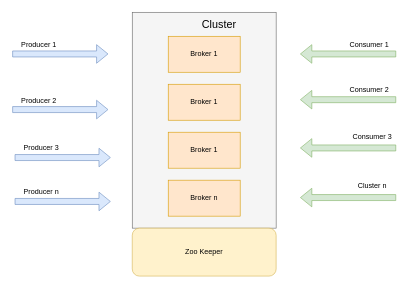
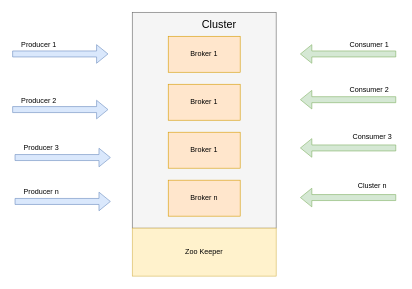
- <mxCell id="19" value="Zoo Keeper" style="whiteSpace=wrap;html=1;fillColor=#fff2cc;strokeColor=#d6b656;rounded=1;" vertex="1" parent="1"><mxGeometry x="220" y="380" width="240" height="80" as="geometry" /></mxCell>
+ <mxCell id="19" value="Zoo Keeper" style="rounded=0;whiteSpace=wrap;html=1;fillColor=#fff2cc;strokeColor=#d6b656;" vertex="1" parent="1"><mxGeometry x="220" y="380" width="240" height="80" as="geometry" /></mxCell>
